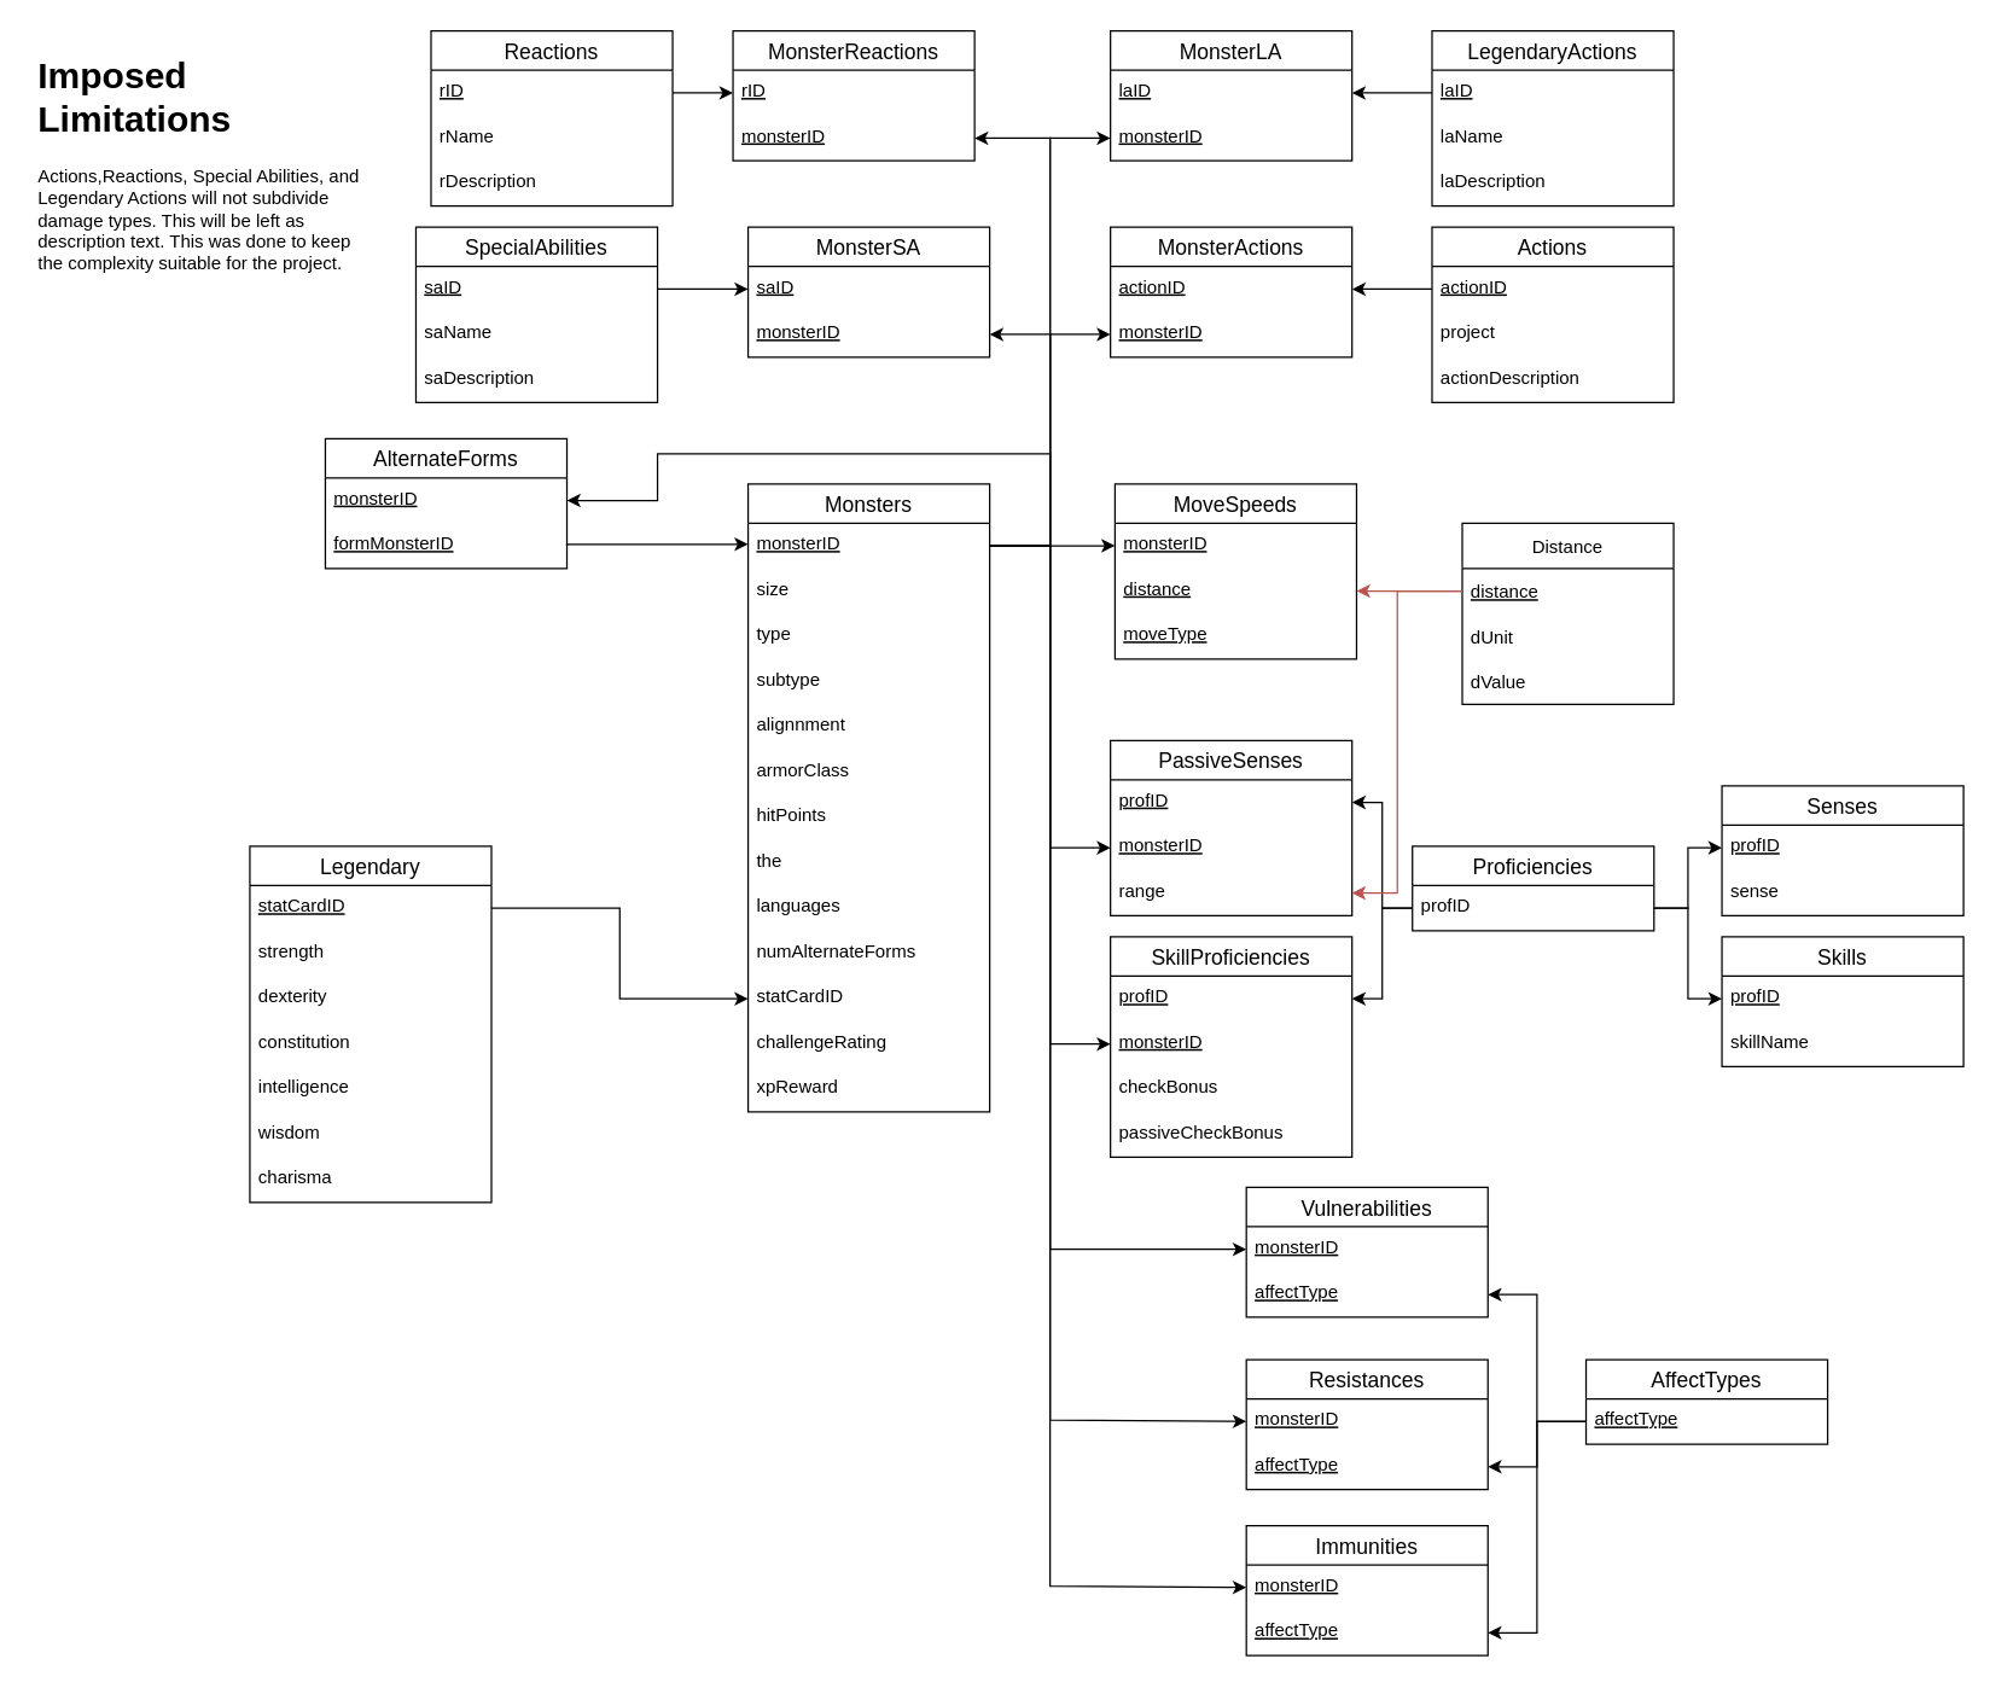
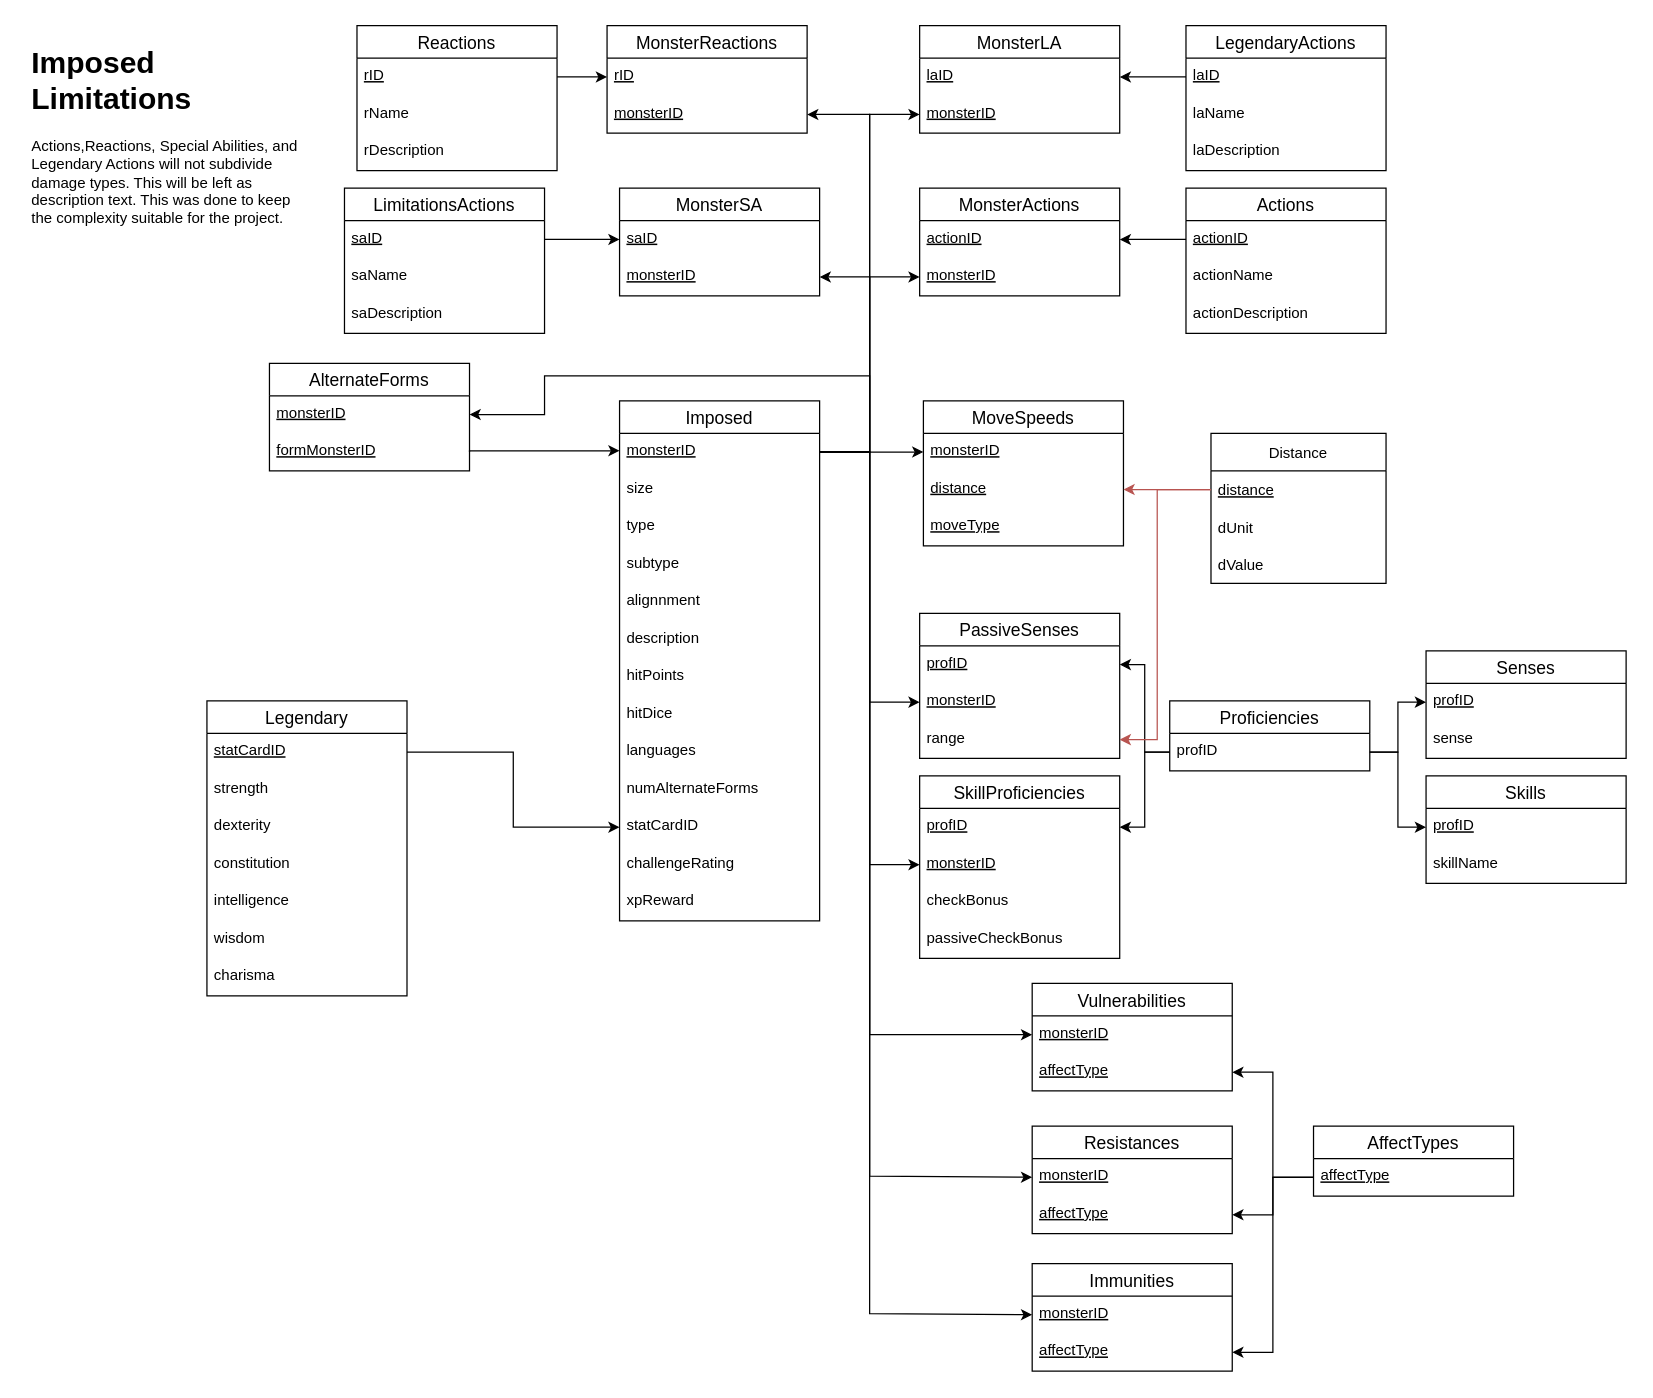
- <mxCell id="81" value="SpecialAbilities" style="swimlane;fontStyle=0;childLayout=stackLayout;horizontal=1;startSize=26;horizontalStack=0;resizeParent=1;resizeParentMax=0;resizeLast=0;collapsible=1;marginBottom=0;align=center;fontSize=14;" parent="1" vertex="1"><mxGeometry x="275" y="150" width="160" height="116" as="geometry" /></mxCell>
+ <mxCell id="81" value="LimitationsActions" style="swimlane;fontStyle=0;childLayout=stackLayout;horizontal=1;startSize=26;horizontalStack=0;resizeParent=1;resizeParentMax=0;resizeLast=0;collapsible=1;marginBottom=0;align=center;fontSize=14;" parent="1" vertex="1"><mxGeometry x="275" y="150" width="160" height="116" as="geometry" /></mxCell>
- <mxCell id="87" value="project" style="text;strokeColor=none;fillColor=none;spacingLeft=4;spacingRight=4;overflow=hidden;rotatable=0;points=[[0,0.5],[1,0.5]];portConstraint=eastwest;fontSize=12;" parent="85" vertex="1"><mxGeometry y="56" width="160" height="30" as="geometry" /></mxCell>
+ <mxCell id="87" value="actionName" style="text;strokeColor=none;fillColor=none;spacingLeft=4;spacingRight=4;overflow=hidden;rotatable=0;points=[[0,0.5],[1,0.5]];portConstraint=eastwest;fontSize=12;" parent="85" vertex="1"><mxGeometry y="56" width="160" height="30" as="geometry" /></mxCell>
- <mxCell id="5" value="Monsters" style="swimlane;fontStyle=0;childLayout=stackLayout;horizontal=1;startSize=26;horizontalStack=0;resizeParent=1;resizeParentMax=0;resizeLast=0;collapsible=1;marginBottom=0;align=center;fontSize=14;" parent="1" vertex="1"><mxGeometry x="495" y="320" width="160" height="416" as="geometry" /></mxCell>
+ <mxCell id="5" value="Imposed" style="swimlane;fontStyle=0;childLayout=stackLayout;horizontal=1;startSize=26;horizontalStack=0;resizeParent=1;resizeParentMax=0;resizeLast=0;collapsible=1;marginBottom=0;align=center;fontSize=14;" parent="1" vertex="1"><mxGeometry x="495" y="320" width="160" height="416" as="geometry" /></mxCell>
- <mxCell id="11" value="armorClass" style="text;strokeColor=none;fillColor=none;spacingLeft=4;spacingRight=4;overflow=hidden;rotatable=0;points=[[0,0.5],[1,0.5]];portConstraint=eastwest;fontSize=12;" parent="5" vertex="1"><mxGeometry y="176" width="160" height="30" as="geometry" /></mxCell>
+ <mxCell id="11" value="description" style="text;strokeColor=none;fillColor=none;spacingLeft=4;spacingRight=4;overflow=hidden;rotatable=0;points=[[0,0.5],[1,0.5]];portConstraint=eastwest;fontSize=12;" parent="5" vertex="1"><mxGeometry y="176" width="160" height="30" as="geometry" /></mxCell>
- <mxCell id="13" value="the" style="text;strokeColor=none;fillColor=none;spacingLeft=4;spacingRight=4;overflow=hidden;rotatable=0;points=[[0,0.5],[1,0.5]];portConstraint=eastwest;fontSize=12;" parent="5" vertex="1"><mxGeometry y="236" width="160" height="30" as="geometry" /></mxCell>
+ <mxCell id="13" value="hitDice" style="text;strokeColor=none;fillColor=none;spacingLeft=4;spacingRight=4;overflow=hidden;rotatable=0;points=[[0,0.5],[1,0.5]];portConstraint=eastwest;fontSize=12;" parent="5" vertex="1"><mxGeometry y="236" width="160" height="30" as="geometry" /></mxCell>
